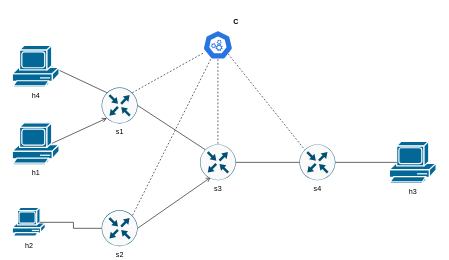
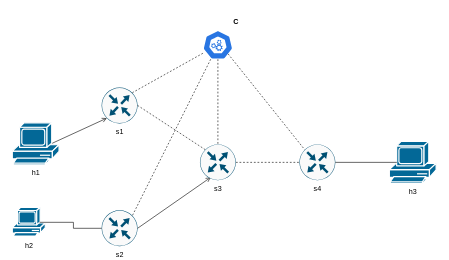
- <mxCell id="14" value="h4" style="shape=mxgraph.cisco.computers_and_peripherals.pc;html=1;pointerEvents=1;dashed=0;fillColor=#036897;strokeColor=#ffffff;strokeWidth=2;verticalLabelPosition=bottom;verticalAlign=top;align=center;outlineConnect=0;" vertex="1" parent="1"><mxGeometry x="20" y="75" width="78" height="70" as="geometry" /></mxCell>
- <mxCell id="7" style="rounded=0;orthogonalLoop=1;jettySize=auto;html=1;entryX=0.145;entryY=0.145;entryDx=0;entryDy=0;entryPerimeter=0;endArrow=none;endFill=0;exitX=0.83;exitY=0.5;exitDx=0;exitDy=0;exitPerimeter=0;" edge="1" parent="1" source="14" target="2"><mxGeometry relative="1" as="geometry" /></mxCell>
- <mxCell id="10" style="rounded=0;orthogonalLoop=1;jettySize=auto;html=1;entryX=0.145;entryY=0.145;entryDx=0;entryDy=0;entryPerimeter=0;endArrow=none;endFill=0;exitX=1;exitY=0.5;exitDx=0;exitDy=0;exitPerimeter=0;" edge="1" parent="1" source="2" target="16"><mxGeometry relative="1" as="geometry" /></mxCell>
+ <mxCell id="10" style="rounded=0;orthogonalLoop=1;jettySize=auto;html=1;entryX=0.145;entryY=0.145;entryDx=0;entryDy=0;entryPerimeter=0;endArrow=none;endFill=0;exitX=1;exitY=0.5;exitDx=0;exitDy=0;exitPerimeter=0;dashed=1;" edge="1" parent="1" source="2" target="16"><mxGeometry relative="1" as="geometry" /></mxCell>
- <mxCell id="12" style="edgeStyle=orthogonalEdgeStyle;rounded=0;orthogonalLoop=1;jettySize=auto;html=1;entryX=0;entryY=0.5;entryDx=0;entryDy=0;entryPerimeter=0;endArrow=none;endFill=0;" edge="1" parent="1" source="16" target="4"><mxGeometry relative="1" as="geometry" /></mxCell>
+ <mxCell id="12" style="edgeStyle=orthogonalEdgeStyle;rounded=0;orthogonalLoop=1;jettySize=auto;html=1;entryX=0;entryY=0.5;entryDx=0;entryDy=0;entryPerimeter=0;endArrow=none;endFill=0;dashed=1;" edge="1" parent="1" source="16" target="4"><mxGeometry relative="1" as="geometry" /></mxCell>
